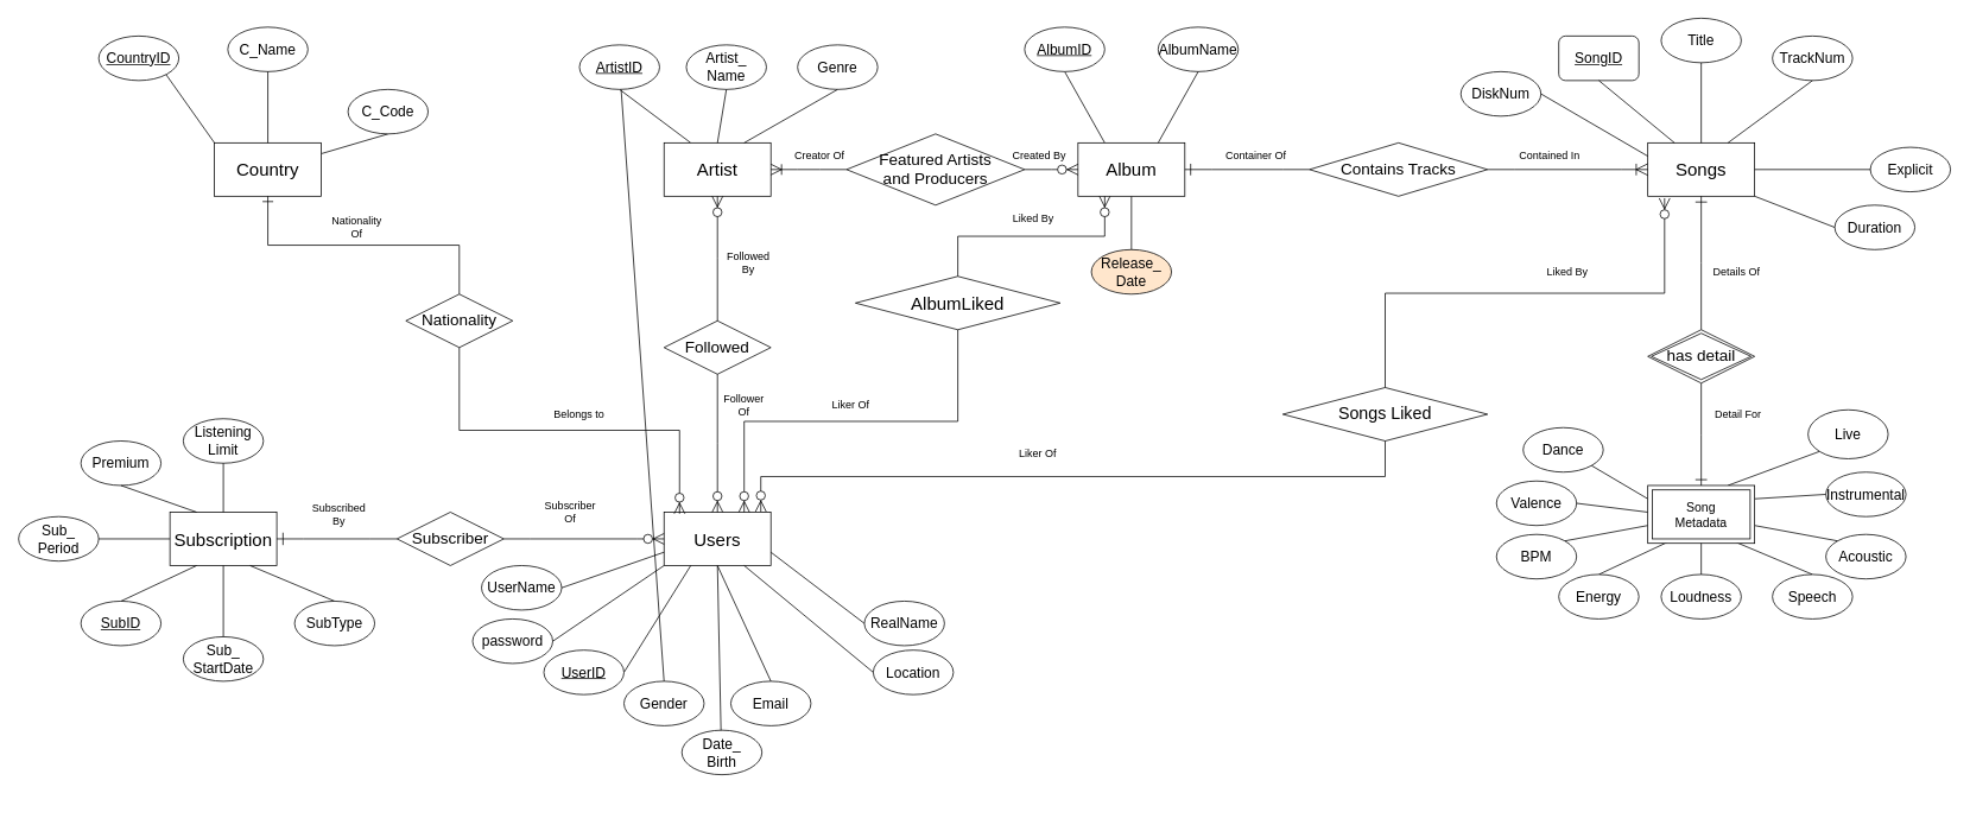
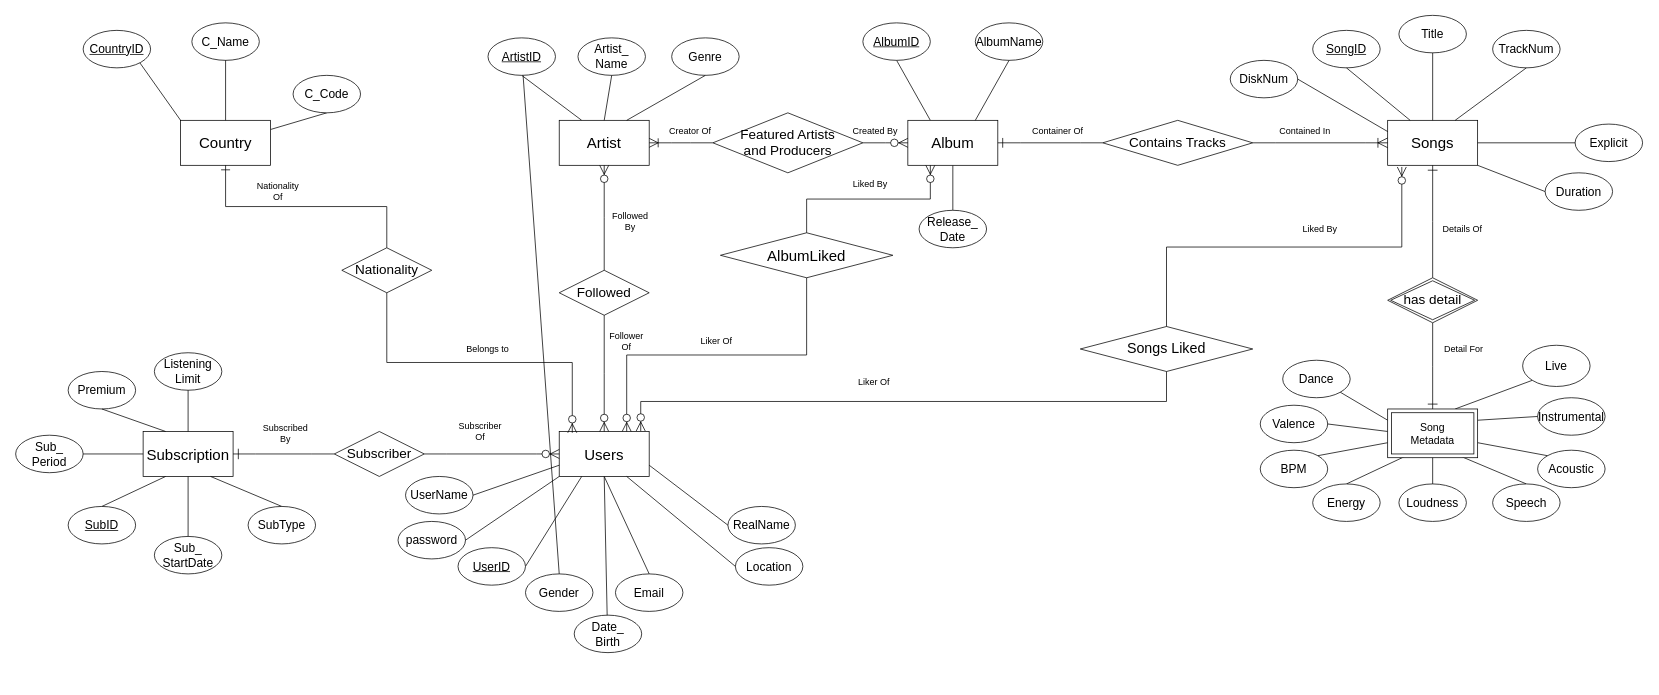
- <mxCell id="49" value="&lt;u&gt;SongID&lt;/u&gt;" style="whiteSpace=wrap;html=1;fontSize=16;rounded=1;" vertex="1" parent="1"><mxGeometry x="1750" y="40" width="90" height="50" as="geometry" /></mxCell>
+ <mxCell id="49" value="&lt;u&gt;SongID&lt;/u&gt;" style="ellipse;whiteSpace=wrap;html=1;fontSize=16;" vertex="1" parent="1"><mxGeometry x="1750" y="40" width="90" height="50" as="geometry" /></mxCell>
- <mxCell id="118" value="Nationality Of" style="text;html=1;strokeColor=none;fillColor=none;align=center;verticalAlign=middle;whiteSpace=wrap;rounded=0;" vertex="1" parent="1"><mxGeometry x="370" y="240" width="60" height="30" as="geometry" /></mxCell>
+ <mxCell id="118" value="Nationality Of" style="text;html=1;strokeColor=none;fillColor=none;align=center;verticalAlign=middle;whiteSpace=wrap;rounded=0;" vertex="1" parent="1"><mxGeometry x="340" y="240" width="60" height="30" as="geometry" /></mxCell>
- <mxCell id="47" value="Release_&lt;br&gt;Date" style="ellipse;whiteSpace=wrap;html=1;fontSize=16;fillColor=#ffe6cc;" vertex="1" parent="1"><mxGeometry x="1225" y="280" width="90" height="50" as="geometry" /></mxCell>
+ <mxCell id="47" value="Release_&lt;br&gt;Date" style="ellipse;whiteSpace=wrap;html=1;fontSize=16;" vertex="1" parent="1"><mxGeometry x="1225" y="280" width="90" height="50" as="geometry" /></mxCell>
